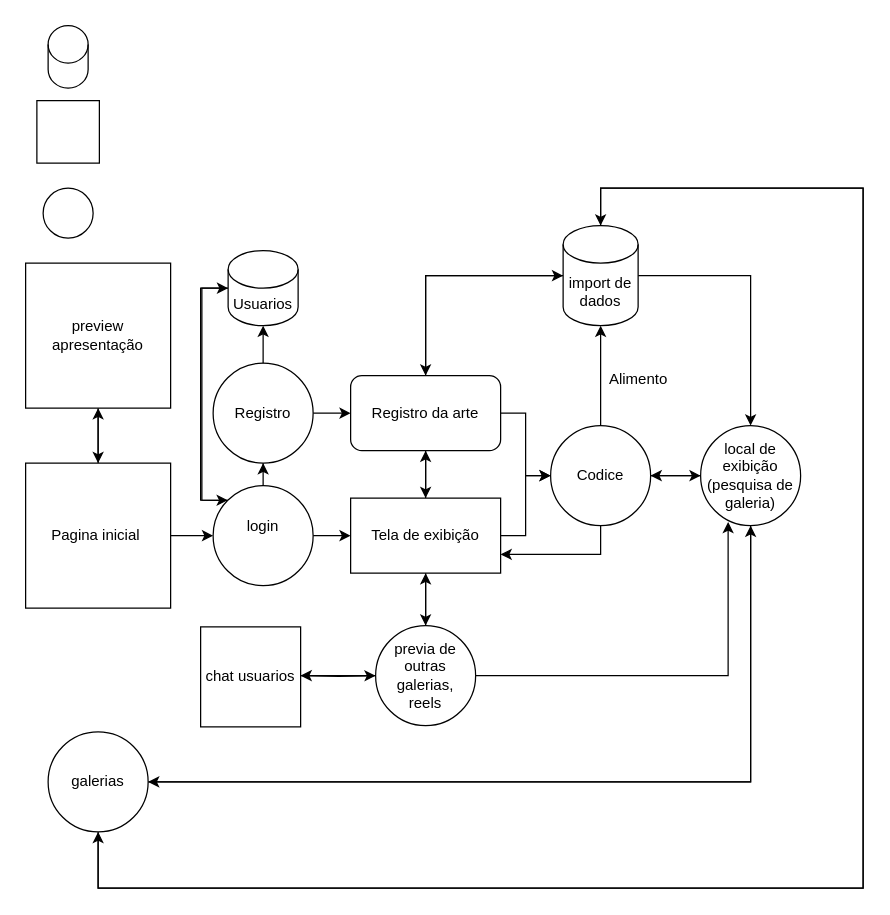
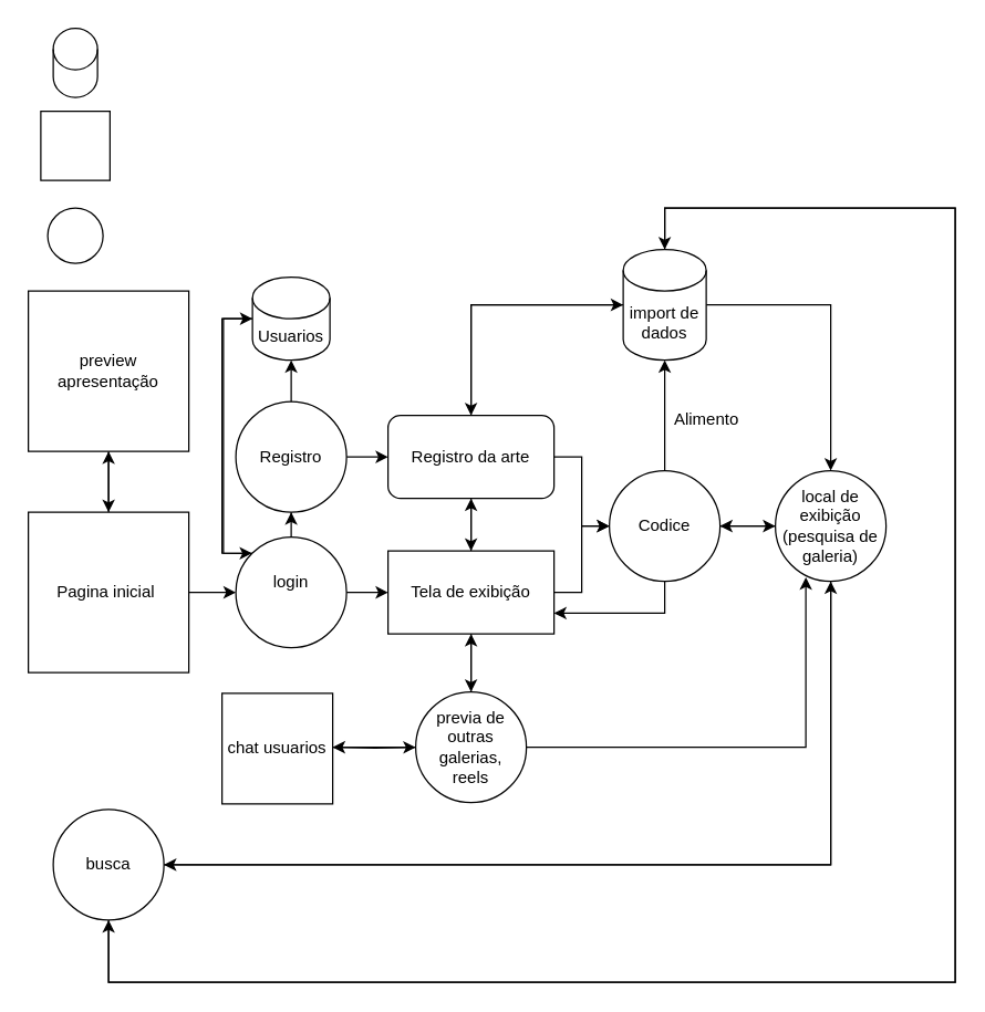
- <mxCell id="33" value="galerias" style="ellipse;whiteSpace=wrap;html=1;" parent="1" vertex="1"><mxGeometry x="38" y="585" width="80" height="80" as="geometry" /></mxCell>
+ <mxCell id="33" value="busca" style="ellipse;whiteSpace=wrap;html=1;" parent="1" vertex="1"><mxGeometry x="38" y="585" width="80" height="80" as="geometry" /></mxCell>
